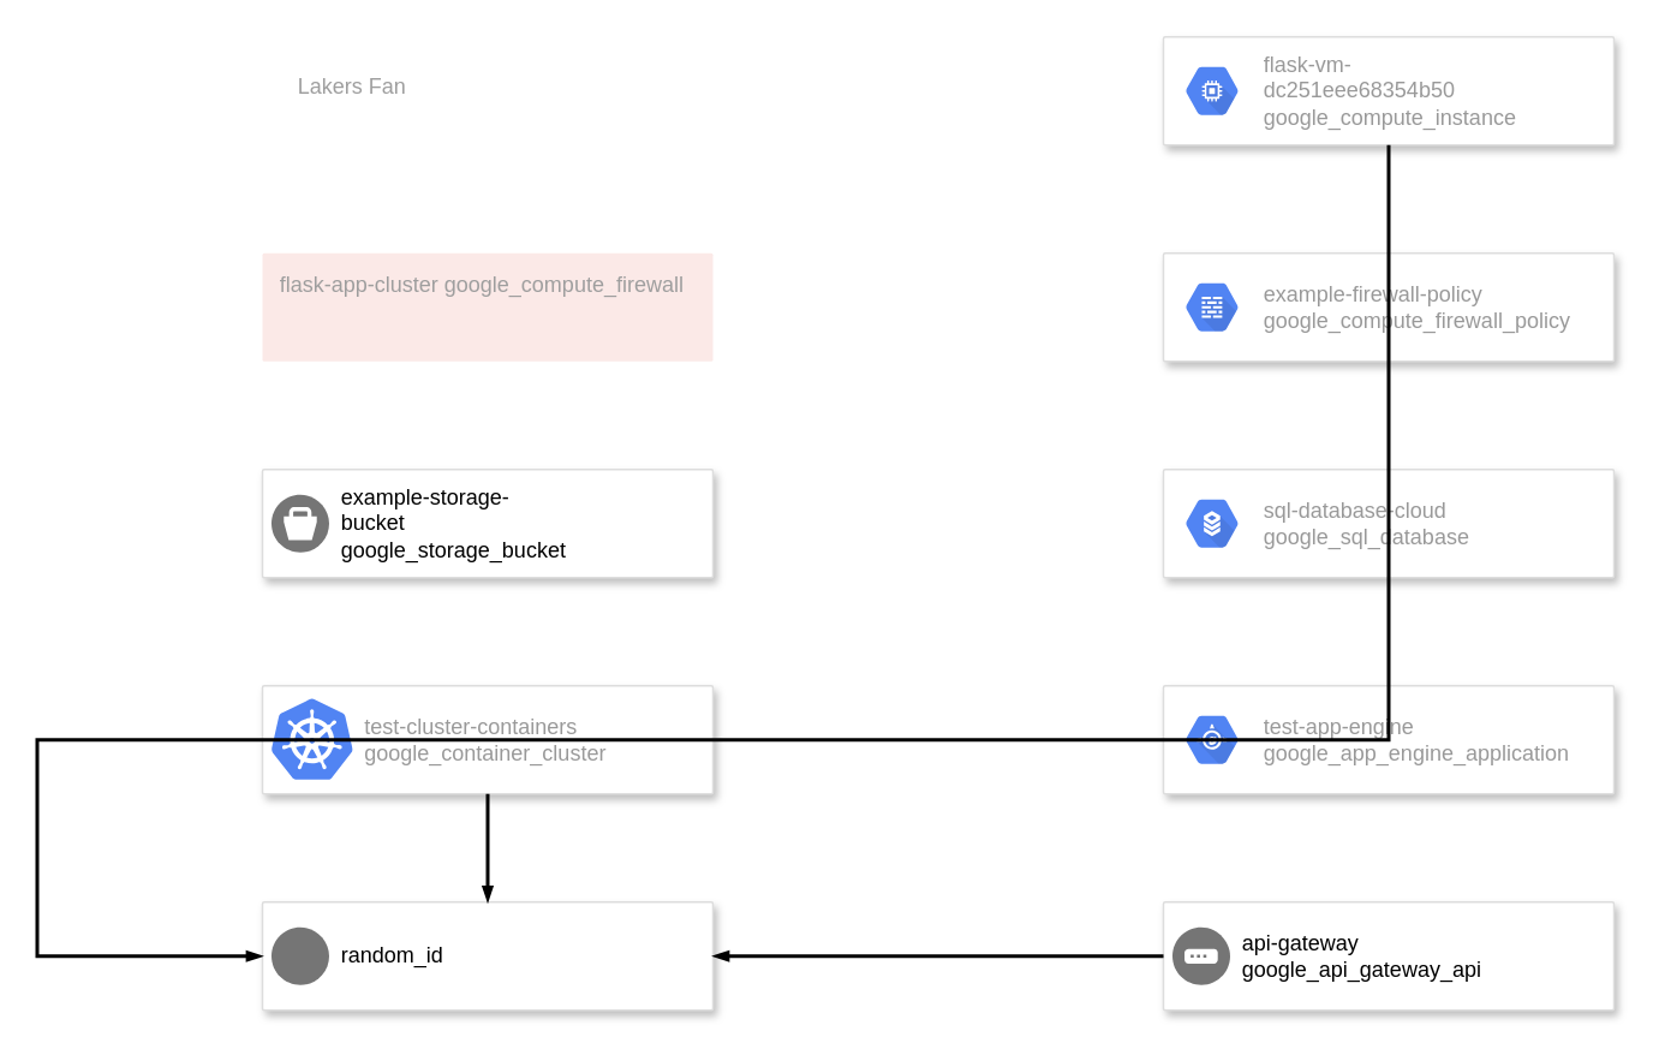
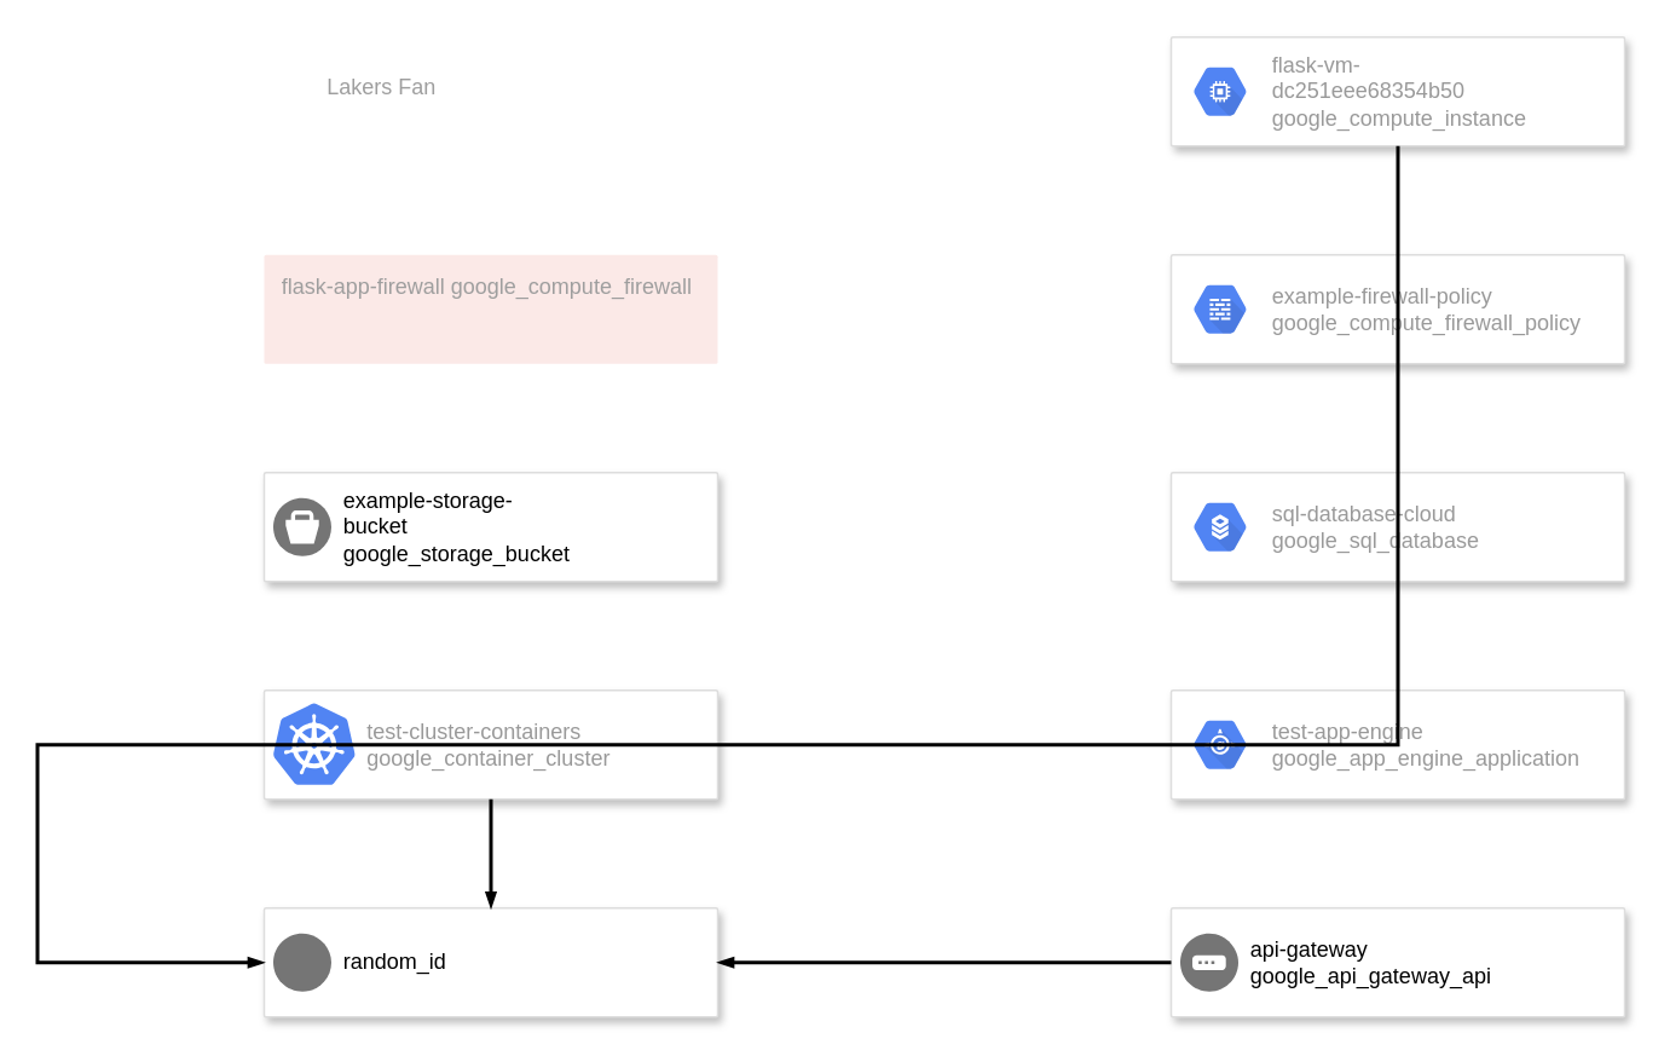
- <mxCell id="19" value="Lakers Fan" style="sketch=0;points=[[0,0,0],[0.25,0,0],[0.5,0,0],[0.75,0,0],[1,0,0],[1,0.25,0],[1,0.5,0],[1,0.75,0],[1,1,0],[0.75,1,0],[0.5,1,0],[0.25,1,0],[0,1,0],[0,0.75,0],[0,0.5,0],[0,0.25,0]];rounded=1;absoluteArcSize=1;arcSize=2;html=1;strokeColor=none;gradientColor=none;shadow=0;dashed=0;fontSize=12;fontColor=#9E9E9E;align=left;verticalAlign=top;spacing=10;spacingTop=-4;&quot;" parent="1" vertex="1"><mxGeometry x="155" y="30" width="120" height="70" as="geometry"><Array as="points"><mxPoint x="325" y="20" /><mxPoint x="325" y="500" /></Array></mxGeometry></mxCell>
+ <mxCell id="19" value="Lakers Fan" style="sketch=0;points=[[0,0,0],[0.25,0,0],[0.5,0,0],[0.75,0,0],[1,0,0],[1,0.25,0],[1,0.5,0],[1,0.75,0],[1,1,0],[0.75,1,0],[0.5,1,0],[0.25,1,0],[0,1,0],[0,0.75,0],[0,0.5,0],[0,0.25,0]];rounded=1;absoluteArcSize=1;arcSize=2;html=1;strokeColor=none;gradientColor=none;shadow=0;dashed=0;fontSize=12;fontColor=#9E9E9E;align=left;verticalAlign=top;spacing=10;spacingTop=-4;&quot;" parent="1" vertex="1"><mxGeometry x="170" y="30" width="120" height="70" as="geometry"><Array as="points"><mxPoint x="325" y="20" /><mxPoint x="325" y="500" /></Array></mxGeometry></mxCell>
- <mxCell id="4" value="flask-app-cluster google_compute_firewall" style="whiteSpace=wrap;sketch=0;points=[[0,0,0],[0.25,0,0],[0.5,0,0],[0.75,0,0],[1,0,0],[1,0.25,0],[1,0.5,0],[1,0.75,0],[1,1,0],[0.75,1,0],[0.5,1,0],[0.25,1,0],[0,1,0],[0,0.75,0],[0,0.5,0],[0,0.25,0]];rounded=1;absoluteArcSize=1;arcSize=2;html=1;strokeColor=none;gradientColor=none;shadow=0;dashed=0;fontSize=12;fontColor=#9E9E9E;align=left;verticalAlign=top;spacing=10;spacingTop=-4;fillColor=#FBE9E7;" parent="1" vertex="1"><mxGeometry x="145" y="140" width="250" height="60" as="geometry" /></mxCell>
+ <mxCell id="4" value="flask-app-firewall google_compute_firewall" style="whiteSpace=wrap;sketch=0;points=[[0,0,0],[0.25,0,0],[0.5,0,0],[0.75,0,0],[1,0,0],[1,0.25,0],[1,0.5,0],[1,0.75,0],[1,1,0],[0.75,1,0],[0.5,1,0],[0.25,1,0],[0,1,0],[0,0.75,0],[0,0.5,0],[0,0.25,0]];rounded=1;absoluteArcSize=1;arcSize=2;html=1;strokeColor=none;gradientColor=none;shadow=0;dashed=0;fontSize=12;fontColor=#9E9E9E;align=left;verticalAlign=top;spacing=10;spacingTop=-4;fillColor=#FBE9E7;" parent="1" vertex="1"><mxGeometry x="145" y="140" width="250" height="60" as="geometry" /></mxCell>
